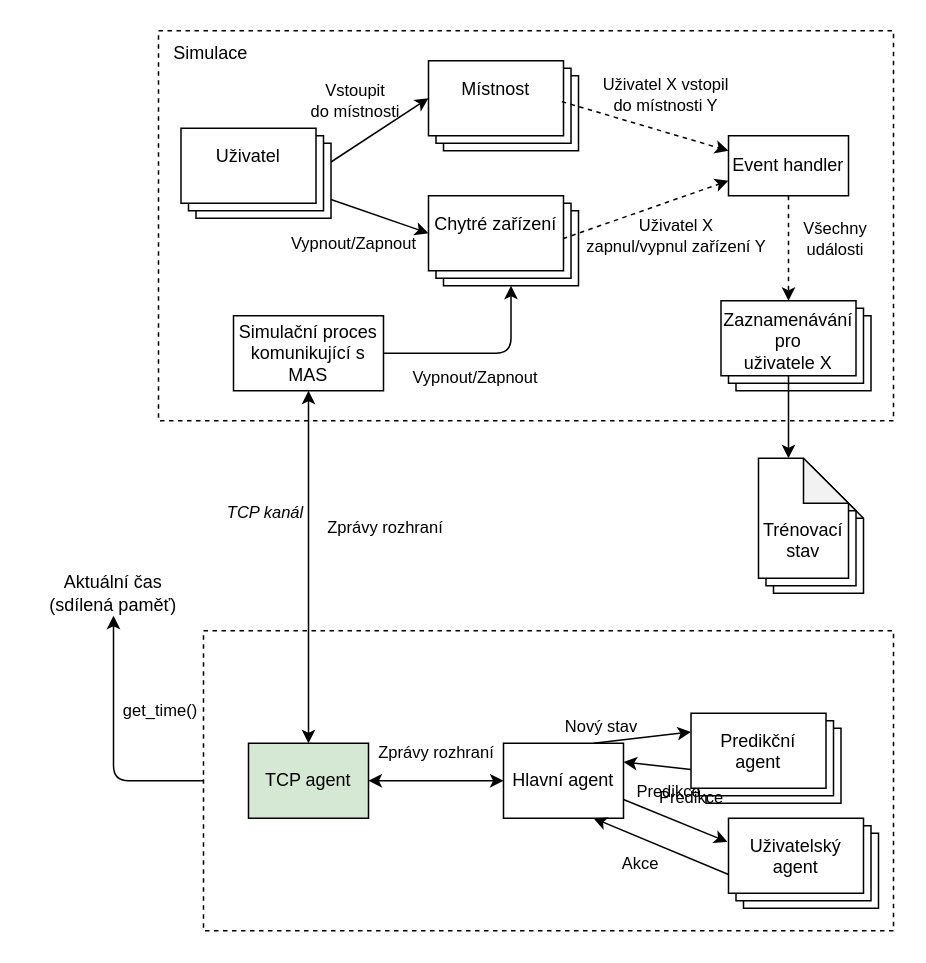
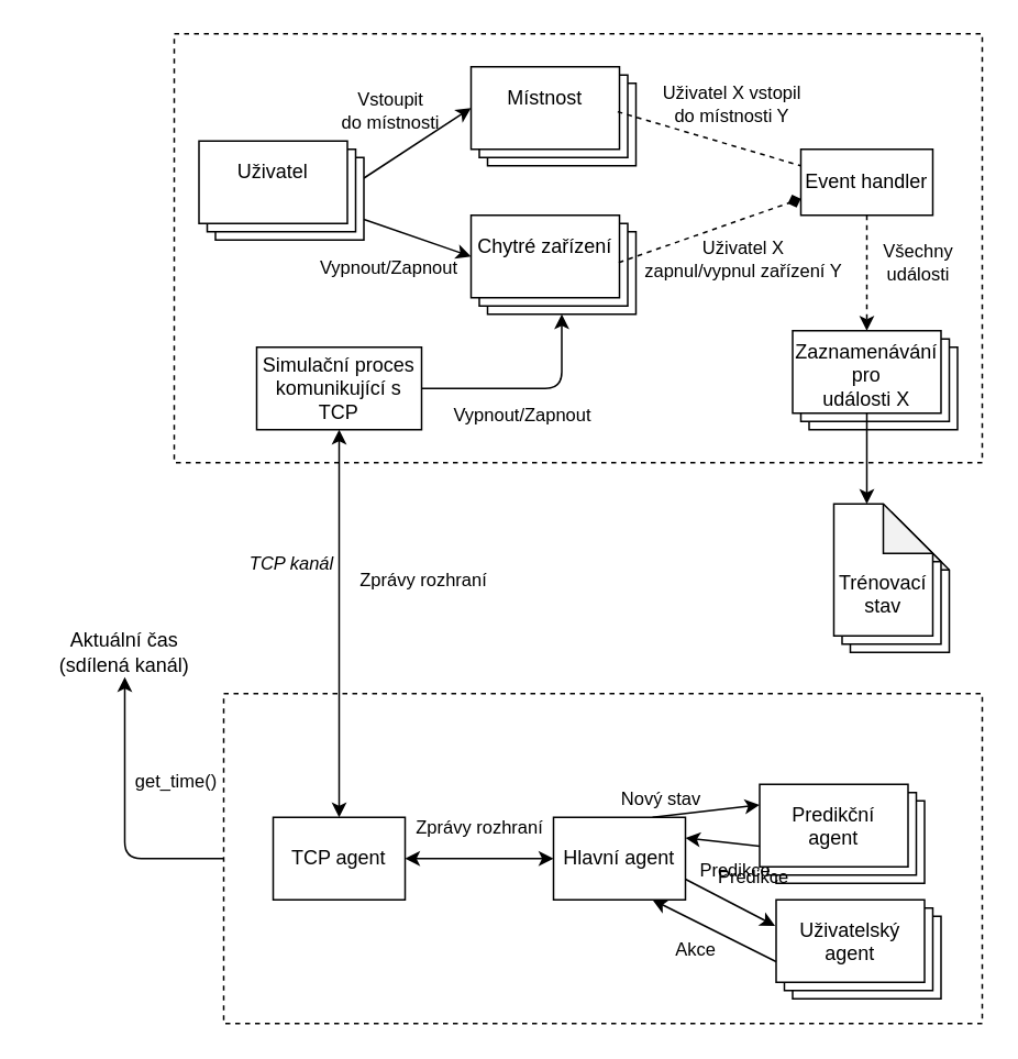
- <mxCell id="25" value="Simulace" style="text;html=1;strokeColor=none;fillColor=none;align=center;verticalAlign=middle;whiteSpace=wrap;rounded=0;dashed=1;labelBackgroundColor=none;movable=1;resizable=1;rotatable=1;deletable=1;editable=1;connectable=1;" parent="1" vertex="1"><mxGeometry x="105" y="20" width="70" height="30" as="geometry" /></mxCell>
- <mxCell id="35" style="edgeStyle=none;html=1;exitX=0.889;exitY=0.454;exitDx=0;exitDy=0;entryX=0;entryY=0.25;entryDx=0;entryDy=0;dashed=1;exitPerimeter=0;" parent="1" source="34" target="28" edge="1"><mxGeometry relative="1" as="geometry"><mxPoint x="365" y="62.5" as="sourcePoint" /></mxGeometry></mxCell>
+ <mxCell id="35" style="edgeStyle=none;html=1;exitX=0.889;exitY=0.454;exitDx=0;exitDy=0;entryX=0;entryY=0.25;entryDx=0;entryDy=0;dashed=1;exitPerimeter=0;endArrow=none;" parent="1" source="34" target="28" edge="1"><mxGeometry relative="1" as="geometry"><mxPoint x="365" y="62.5" as="sourcePoint" /></mxGeometry></mxCell>
- <mxCell id="38" style="edgeStyle=none;html=1;exitX=0.896;exitY=0.477;exitDx=0;exitDy=0;entryX=0;entryY=0.75;entryDx=0;entryDy=0;dashed=1;exitPerimeter=0;" parent="1" source="37" target="28" edge="1"><mxGeometry relative="1" as="geometry"><mxPoint x="365" y="167.5" as="sourcePoint" /></mxGeometry></mxCell>
+ <mxCell id="38" style="edgeStyle=none;html=1;exitX=0.896;exitY=0.477;exitDx=0;exitDy=0;entryX=0;entryY=0.75;entryDx=0;entryDy=0;dashed=1;exitPerimeter=0;endArrow=diamond;" parent="1" source="37" target="28" edge="1"><mxGeometry relative="1" as="geometry"><mxPoint x="365" y="167.5" as="sourcePoint" /></mxGeometry></mxCell>
- <mxCell id="44" value="&lt;span style=&quot;color: rgb(0, 0, 0);&quot;&gt;Zaznamenávání pro&lt;/span&gt;&lt;div&gt;uživatele X&lt;/div&gt;" style="verticalLabelPosition=bottom;verticalAlign=top;html=1;shape=mxgraph.basic.layered_rect;dx=10;outlineConnect=0;whiteSpace=wrap;spacing=0;spacingTop=-59;spacingBottom=0;spacingRight=10;" parent="1" vertex="1"><mxGeometry x="480" y="200" width="100" height="60" as="geometry" /></mxCell>
+ <mxCell id="44" value="&lt;span style=&quot;color: rgb(0, 0, 0);&quot;&gt;Zaznamenávání pro&lt;/span&gt;&lt;div&gt;události X&lt;/div&gt;" style="verticalLabelPosition=bottom;verticalAlign=top;html=1;shape=mxgraph.basic.layered_rect;dx=10;outlineConnect=0;whiteSpace=wrap;spacing=0;spacingTop=-59;spacingBottom=0;spacingRight=10;" parent="1" vertex="1"><mxGeometry x="480" y="200" width="100" height="60" as="geometry" /></mxCell>
- <mxCell id="46" value="Simulační proces komunikující s MAS" style="rounded=0;whiteSpace=wrap;html=1;" parent="1" vertex="1"><mxGeometry x="155" width="100" height="50" as="geometry" y="210" /></mxCell>
+ <mxCell id="46" value="Simulační proces komunikující s TCP" style="rounded=0;whiteSpace=wrap;html=1;" parent="1" vertex="1"><mxGeometry x="155" width="100" height="50" as="geometry" y="210" /></mxCell>
- <mxCell id="23" value="Aktuální čas&lt;br&gt;(sdílená paměť)" style="text;html=1;strokeColor=none;fillColor=none;align=center;verticalAlign=middle;whiteSpace=wrap;rounded=0;dashed=1;labelBackgroundColor=none;" parent="1" vertex="1"><mxGeometry x="20" y="380" width="110" height="30" as="geometry" /></mxCell>
+ <mxCell id="23" value="Aktuální čas&lt;br&gt;(sdílená kanál)" style="text;html=1;strokeColor=none;fillColor=none;align=center;verticalAlign=middle;whiteSpace=wrap;rounded=0;dashed=1;labelBackgroundColor=none;" parent="1" vertex="1"><mxGeometry x="20" y="380" width="110" height="30" as="geometry" /></mxCell>
- <mxCell id="20" value="TCP agent" style="rounded=0;whiteSpace=wrap;html=1;fillColor=#d5e8d4;" parent="1" vertex="1"><mxGeometry x="165" y="495" width="80" height="50" as="geometry" /></mxCell>
+ <mxCell id="20" value="TCP agent" style="rounded=0;whiteSpace=wrap;html=1;" parent="1" vertex="1"><mxGeometry x="165" y="495" width="80" height="50" as="geometry" /></mxCell>
- <mxCell id="10" value="Uživatelský&lt;div&gt;agent&lt;/div&gt;" style="verticalLabelPosition=bottom;verticalAlign=top;html=1;shape=mxgraph.basic.layered_rect;dx=10;outlineConnect=0;whiteSpace=wrap;spacing=0;spacingTop=-53;spacingBottom=0;spacingRight=10;" vertex="1" parent="2"><mxGeometry x="350" y="125.0" width="100" height="60" as="geometry" /></mxCell>
+ <mxCell id="10" value="Uživatelský&lt;div&gt;agent&lt;/div&gt;" style="verticalLabelPosition=bottom;verticalAlign=top;html=1;shape=mxgraph.basic.layered_rect;dx=10;outlineConnect=0;whiteSpace=wrap;spacing=0;spacingTop=-53;spacingBottom=0;spacingRight=10;" vertex="1" parent="2"><mxGeometry x="335" y="125.0" width="100" height="60" as="geometry" /></mxCell>
